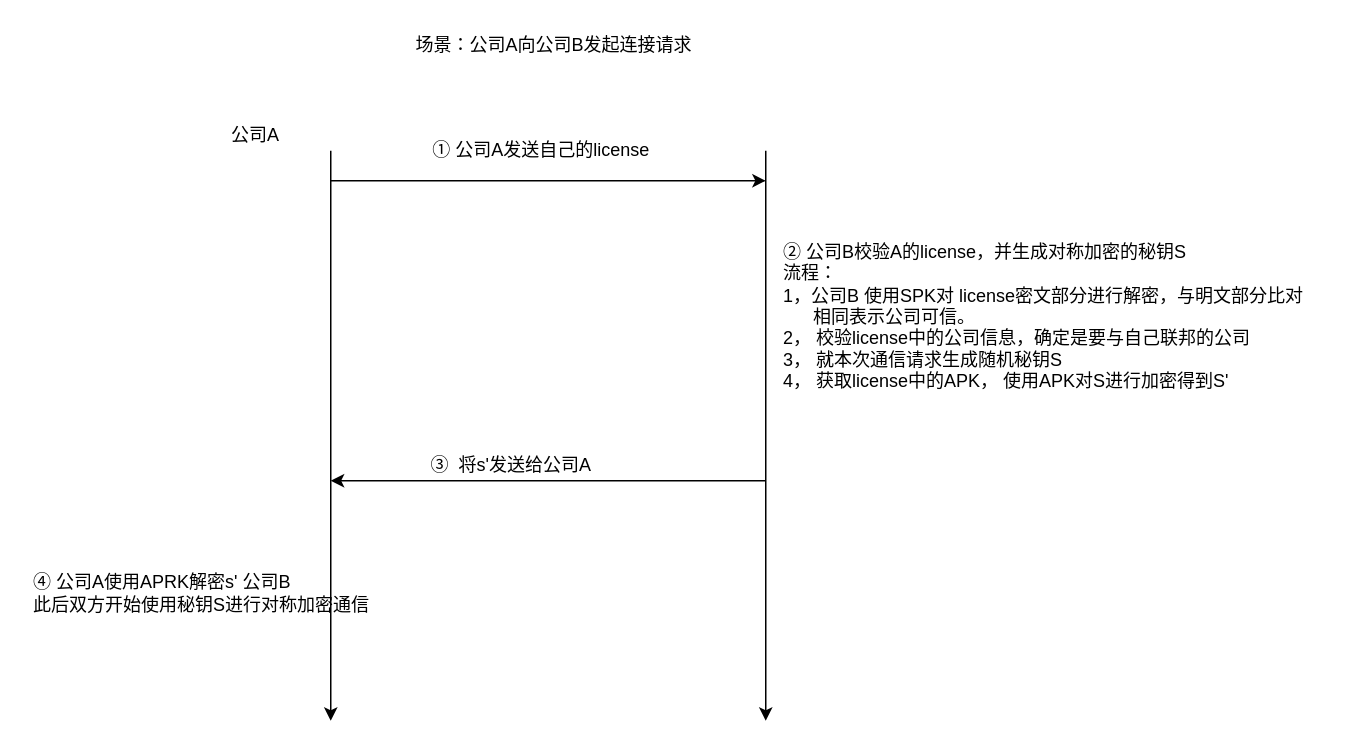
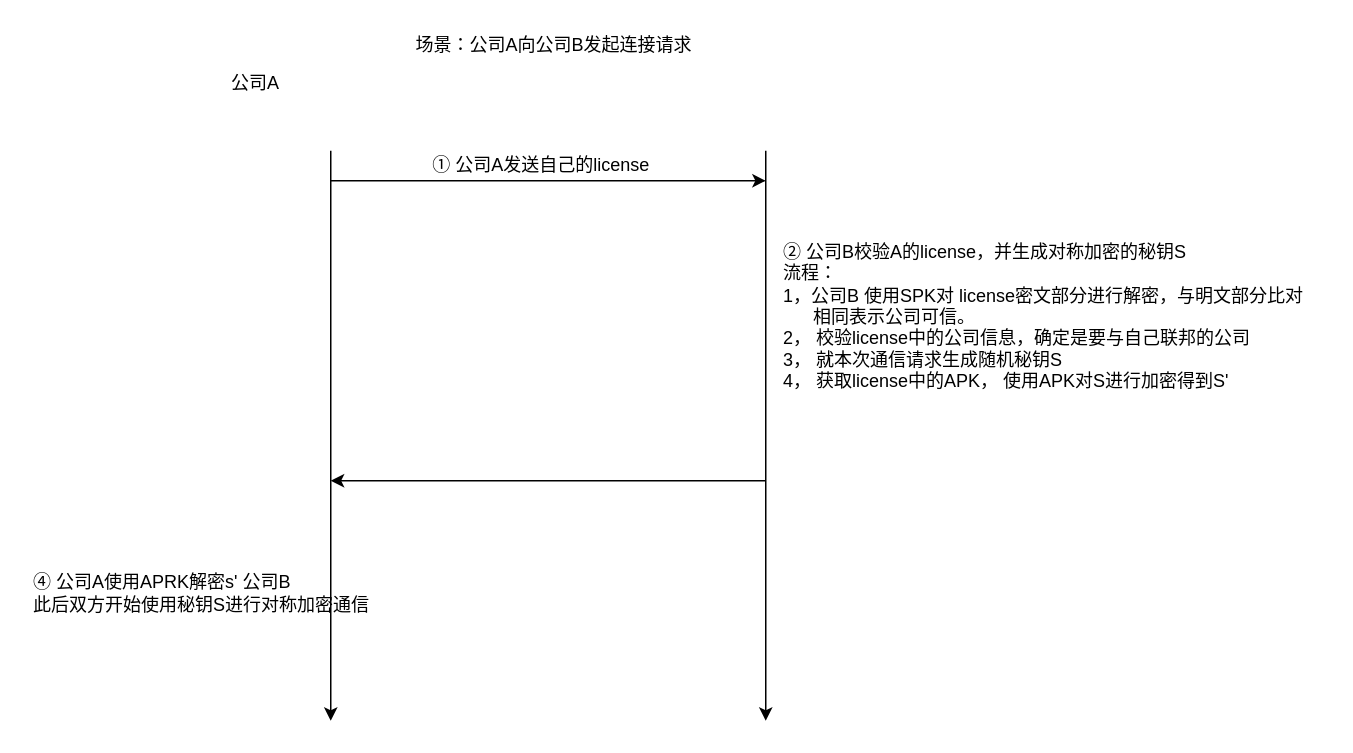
- <mxCell id="4" value="公司A" style="text;html=1;strokeColor=none;fillColor=none;align=center;verticalAlign=middle;whiteSpace=wrap;rounded=0;" vertex="1" parent="1"><mxGeometry x="150" y="80" width="40" height="20" as="geometry" /></mxCell>
+ <mxCell id="4" value="公司A" style="text;html=1;strokeColor=none;fillColor=none;align=center;verticalAlign=middle;whiteSpace=wrap;rounded=0;" vertex="1" parent="1"><mxGeometry x="150" y="45" width="40" height="20" as="geometry" /></mxCell>
- <mxCell id="7" value="① 公司A发送自己的license" style="text;html=1;align=center;verticalAlign=middle;resizable=0;points=[];autosize=1;strokeColor=none;" vertex="1" parent="1"><mxGeometry x="280" y="90" width="160" height="20" as="geometry" /></mxCell>
+ <mxCell id="7" value="① 公司A发送自己的license" style="text;html=1;align=center;verticalAlign=middle;resizable=0;points=[];autosize=1;strokeColor=none;" vertex="1" parent="1"><mxGeometry x="280" y="100" width="160" height="20" as="geometry" /></mxCell>
- <mxCell id="10" value="③&amp;nbsp; 将s'发送给公司A" style="text;html=1;align=center;verticalAlign=middle;resizable=0;points=[];autosize=1;strokeColor=none;" vertex="1" parent="1"><mxGeometry x="280" y="300" width="120" height="20" as="geometry" /></mxCell>
